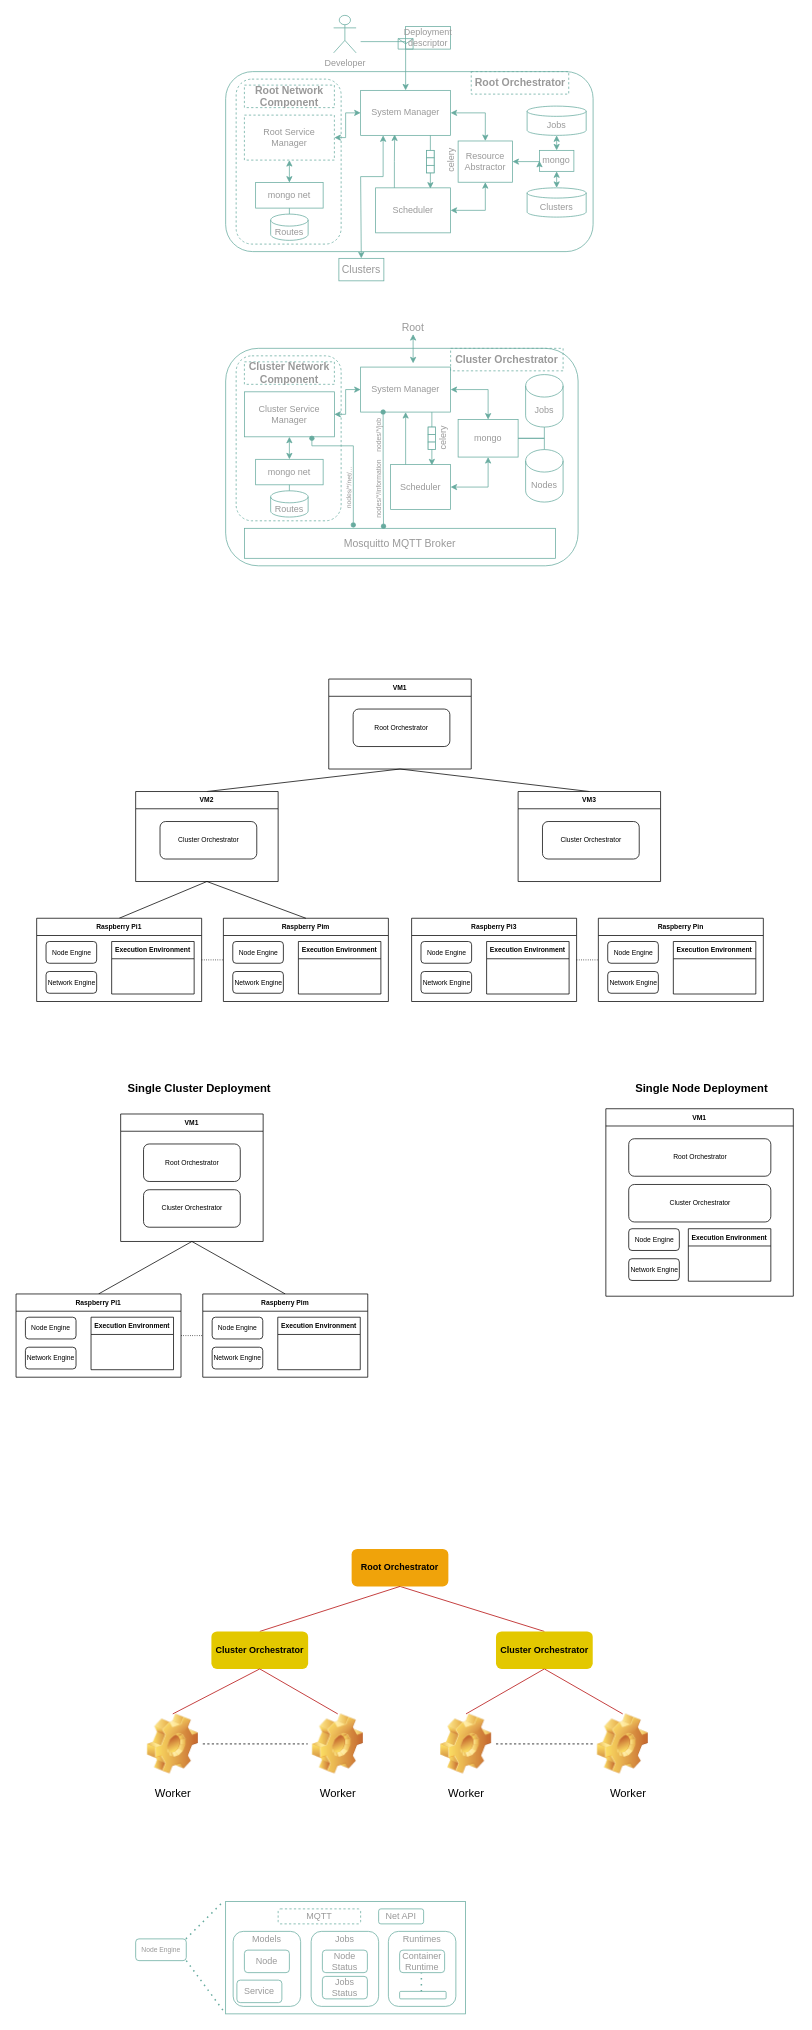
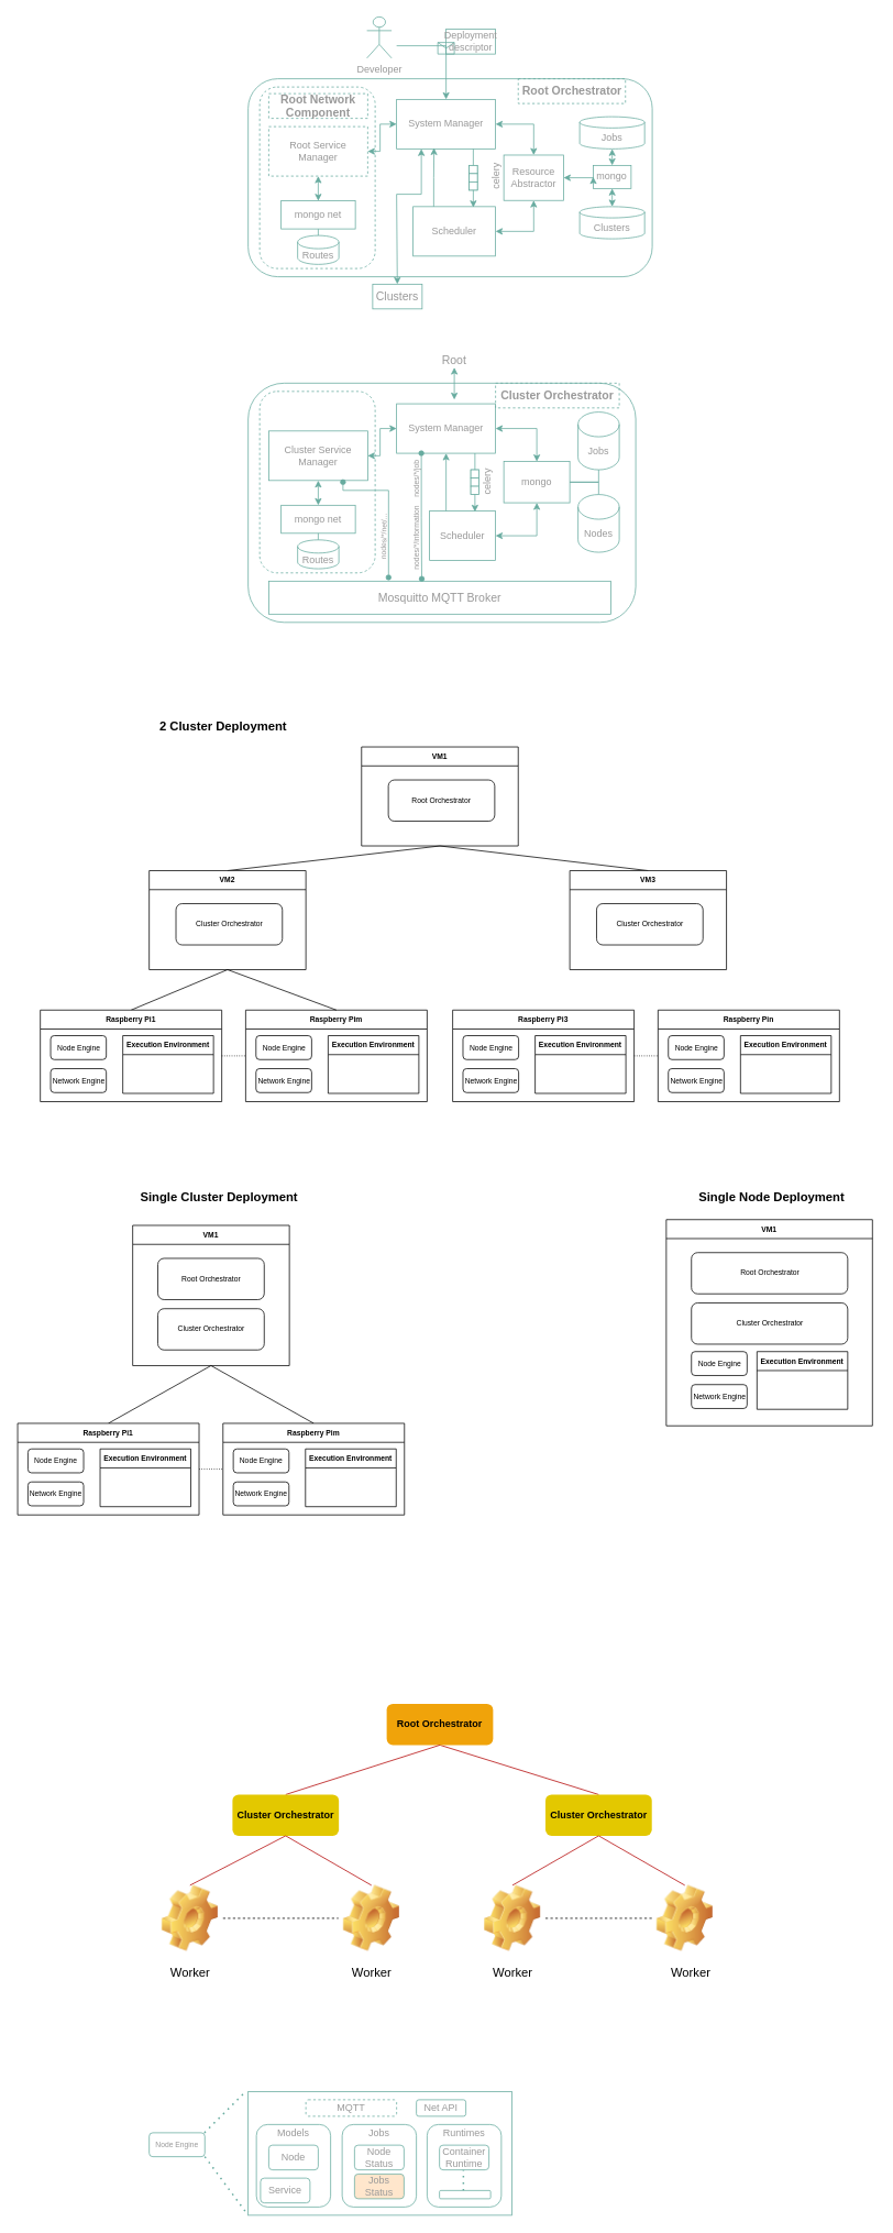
- <mxCell id="50" value="&lt;b&gt;&lt;font style=&quot;font-size: 14px&quot;&gt;Cluster Network Component&lt;/font&gt;&lt;/b&gt;" style="text;html=1;strokeColor=#67AB9F;fillColor=none;align=center;verticalAlign=middle;whiteSpace=wrap;rounded=0;dashed=1;fontColor=#999999;" parent="1" vertex="1"><mxGeometry x="325" y="482" width="120" height="30" as="geometry" /></mxCell>
+ <mxCell id="87" value="&lt;b&gt;&lt;font style=&quot;font-size: 15px&quot;&gt;2 Cluster Deployment&lt;/font&gt;&lt;/b&gt;" style="text;html=1;strokeColor=none;fillColor=none;align=center;verticalAlign=middle;whiteSpace=wrap;rounded=0;fontSize=9;" parent="1" vertex="1"><mxGeometry x="180" y="865" width="180" height="30" as="geometry" /></mxCell>
- <mxCell id="144" value="Jobs Status" style="rounded=1;whiteSpace=wrap;html=1;strokeColor=#67AB9F;fontColor=#999999;" parent="1" vertex="1"><mxGeometry x="429" y="2635" width="60" height="30" as="geometry" /></mxCell>
+ <mxCell id="144" value="Jobs Status" style="rounded=1;whiteSpace=wrap;html=1;strokeColor=#67AB9F;fontColor=#999999;fillColor=#ffe6cc;" parent="1" vertex="1"><mxGeometry x="429" y="2635" width="60" height="30" as="geometry" /></mxCell>
